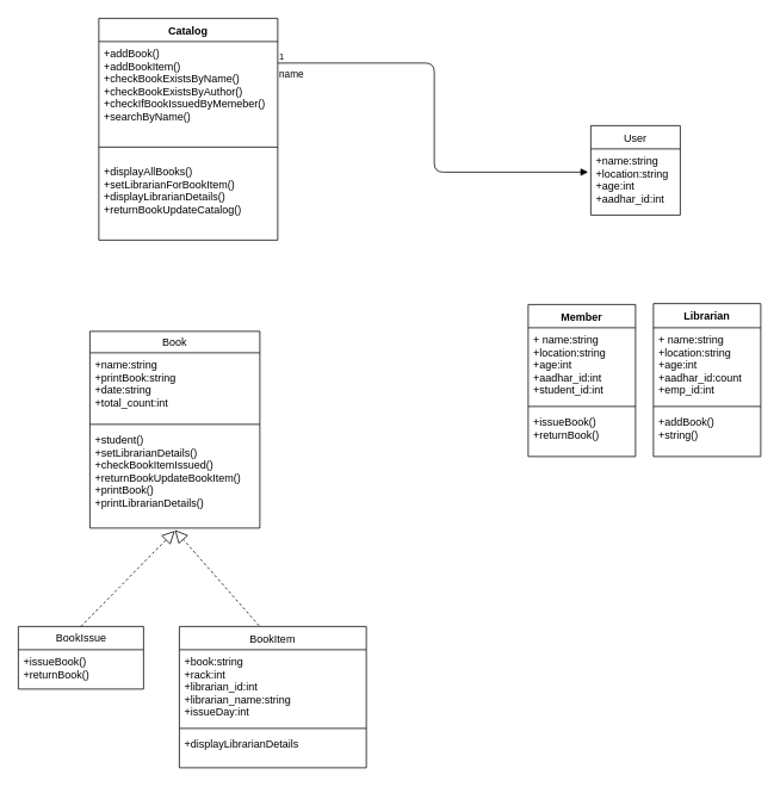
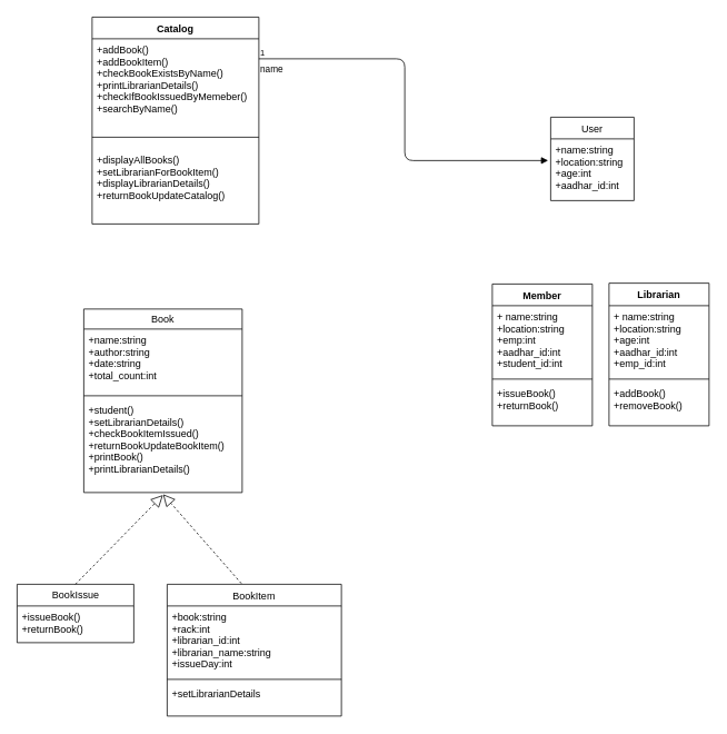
- <mxCell id="11" value="+addBook()&#10;+addBookItem()&#10;+checkBookExistsByName()&#10;+checkBookExistsByAuthor()&#10;+checkIfBookIssuedByMemeber()&#10;+searchByName()&#10;" style="text;strokeColor=none;fillColor=none;align=left;verticalAlign=top;spacingLeft=4;spacingRight=4;overflow=hidden;rotatable=0;points=[[0,0.5],[1,0.5]];portConstraint=eastwest;" vertex="1" parent="10"><mxGeometry y="26" width="200" height="104" as="geometry" /></mxCell>
+ <mxCell id="11" value="+addBook()&#10;+addBookItem()&#10;+checkBookExistsByName()&#10;+printLibrarianDetails()&#10;+checkIfBookIssuedByMemeber()&#10;+searchByName()&#10;" style="text;strokeColor=none;fillColor=none;align=left;verticalAlign=top;spacingLeft=4;spacingRight=4;overflow=hidden;rotatable=0;points=[[0,0.5],[1,0.5]];portConstraint=eastwest;" vertex="1" parent="10"><mxGeometry y="26" width="200" height="104" as="geometry" /></mxCell>
- <mxCell id="17" value="+ name:string&#10;+location:string&#10;+age:int&#10;+aadhar_id:int&#10;+student_id:int&#10;" style="text;strokeColor=none;fillColor=none;align=left;verticalAlign=top;spacingLeft=4;spacingRight=4;overflow=hidden;rotatable=0;points=[[0,0.5],[1,0.5]];portConstraint=eastwest;" vertex="1" parent="16"><mxGeometry y="26" width="120" height="84" as="geometry" /></mxCell>
+ <mxCell id="17" value="+ name:string&#10;+location:string&#10;+emp:int&#10;+aadhar_id:int&#10;+student_id:int&#10;" style="text;strokeColor=none;fillColor=none;align=left;verticalAlign=top;spacingLeft=4;spacingRight=4;overflow=hidden;rotatable=0;points=[[0,0.5],[1,0.5]];portConstraint=eastwest;" vertex="1" parent="16"><mxGeometry y="26" width="120" height="84" as="geometry" /></mxCell>
- <mxCell id="21" value="+ name:string&#10;+location:string&#10;+age:int&#10;+aadhar_id:count&#10;+emp_id:int" style="text;strokeColor=none;fillColor=none;align=left;verticalAlign=top;spacingLeft=4;spacingRight=4;overflow=hidden;rotatable=0;points=[[0,0.5],[1,0.5]];portConstraint=eastwest;" vertex="1" parent="20"><mxGeometry y="27" width="120" height="84" as="geometry" /></mxCell>
+ <mxCell id="21" value="+ name:string&#10;+location:string&#10;+age:int&#10;+aadhar_id:int&#10;+emp_id:int" style="text;strokeColor=none;fillColor=none;align=left;verticalAlign=top;spacingLeft=4;spacingRight=4;overflow=hidden;rotatable=0;points=[[0,0.5],[1,0.5]];portConstraint=eastwest;" vertex="1" parent="20"><mxGeometry y="27" width="120" height="84" as="geometry" /></mxCell>
- <mxCell id="3" value="+name:string&#10;+printBook:string&#10;+date:string&#10;+total_count:int&#10;" style="text;strokeColor=none;fillColor=none;align=left;verticalAlign=top;spacingLeft=4;spacingRight=4;overflow=hidden;rotatable=0;points=[[0,0.5],[1,0.5]];portConstraint=eastwest;" vertex="1" parent="2"><mxGeometry y="24" width="190" height="76" as="geometry" /></mxCell>
+ <mxCell id="3" value="+name:string&#10;+author:string&#10;+date:string&#10;+total_count:int&#10;" style="text;strokeColor=none;fillColor=none;align=left;verticalAlign=top;spacingLeft=4;spacingRight=4;overflow=hidden;rotatable=0;points=[[0,0.5],[1,0.5]];portConstraint=eastwest;" vertex="1" parent="2"><mxGeometry y="24" width="190" height="76" as="geometry" /></mxCell>
- <mxCell id="23" value="+addBook()&#10;+string()&#10;&#10;" style="text;strokeColor=none;fillColor=none;align=left;verticalAlign=top;spacingLeft=4;spacingRight=4;overflow=hidden;rotatable=0;points=[[0,0.5],[1,0.5]];portConstraint=eastwest;" vertex="1" parent="20"><mxGeometry y="119" width="120" height="52" as="geometry" /></mxCell>
+ <mxCell id="23" value="+addBook()&#10;+removeBook()&#10;&#10;" style="text;strokeColor=none;fillColor=none;align=left;verticalAlign=top;spacingLeft=4;spacingRight=4;overflow=hidden;rotatable=0;points=[[0,0.5],[1,0.5]];portConstraint=eastwest;" vertex="1" parent="20"><mxGeometry y="119" width="120" height="52" as="geometry" /></mxCell>
- <mxCell id="9" value="+displayLibrarianDetails" style="text;strokeColor=none;fillColor=none;align=left;verticalAlign=top;spacingLeft=4;spacingRight=4;overflow=hidden;rotatable=0;points=[[0,0.5],[1,0.5]];portConstraint=eastwest;" vertex="1" parent="6"><mxGeometry y="118" width="209" height="40" as="geometry" /></mxCell>
+ <mxCell id="9" value="+setLibrarianDetails" style="text;strokeColor=none;fillColor=none;align=left;verticalAlign=top;spacingLeft=4;spacingRight=4;overflow=hidden;rotatable=0;points=[[0,0.5],[1,0.5]];portConstraint=eastwest;" vertex="1" parent="6"><mxGeometry y="118" width="209" height="40" as="geometry" /></mxCell>
